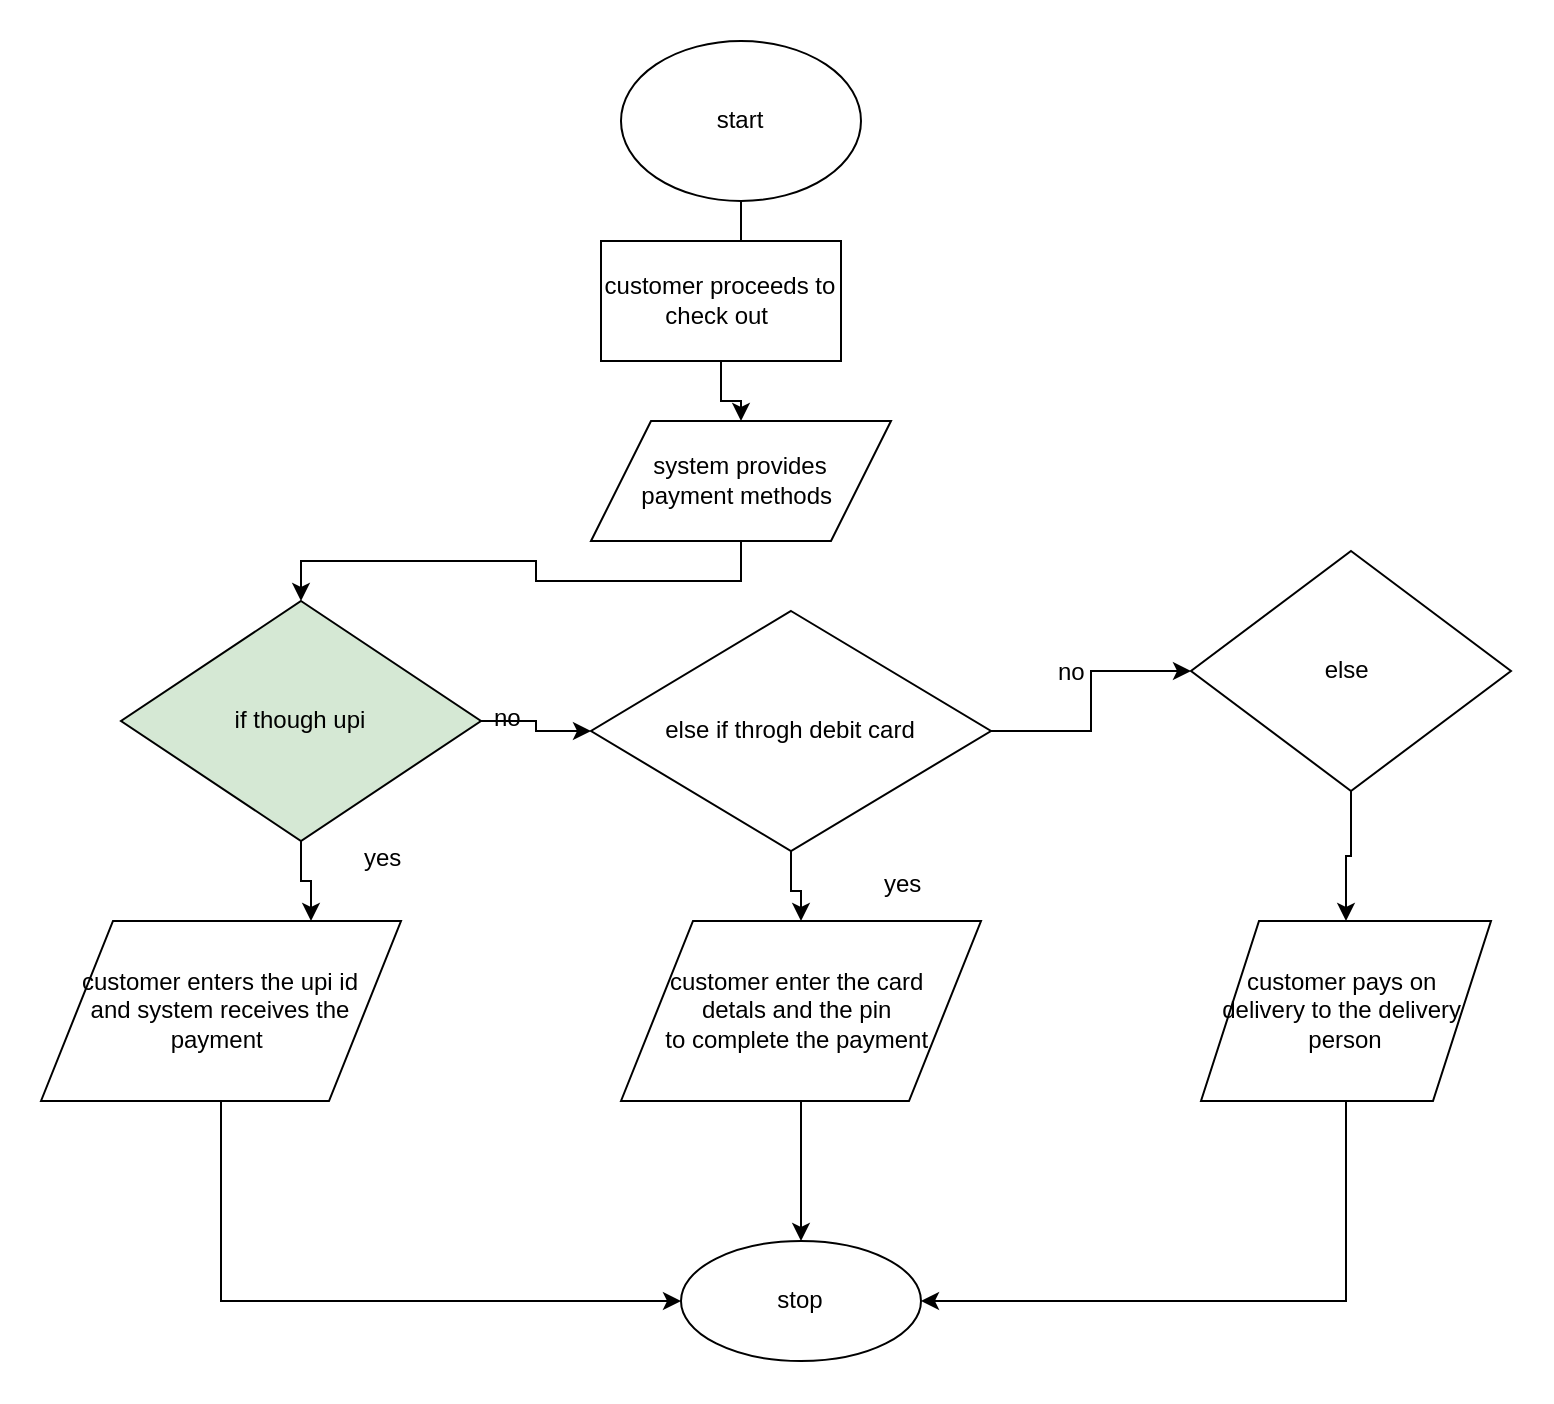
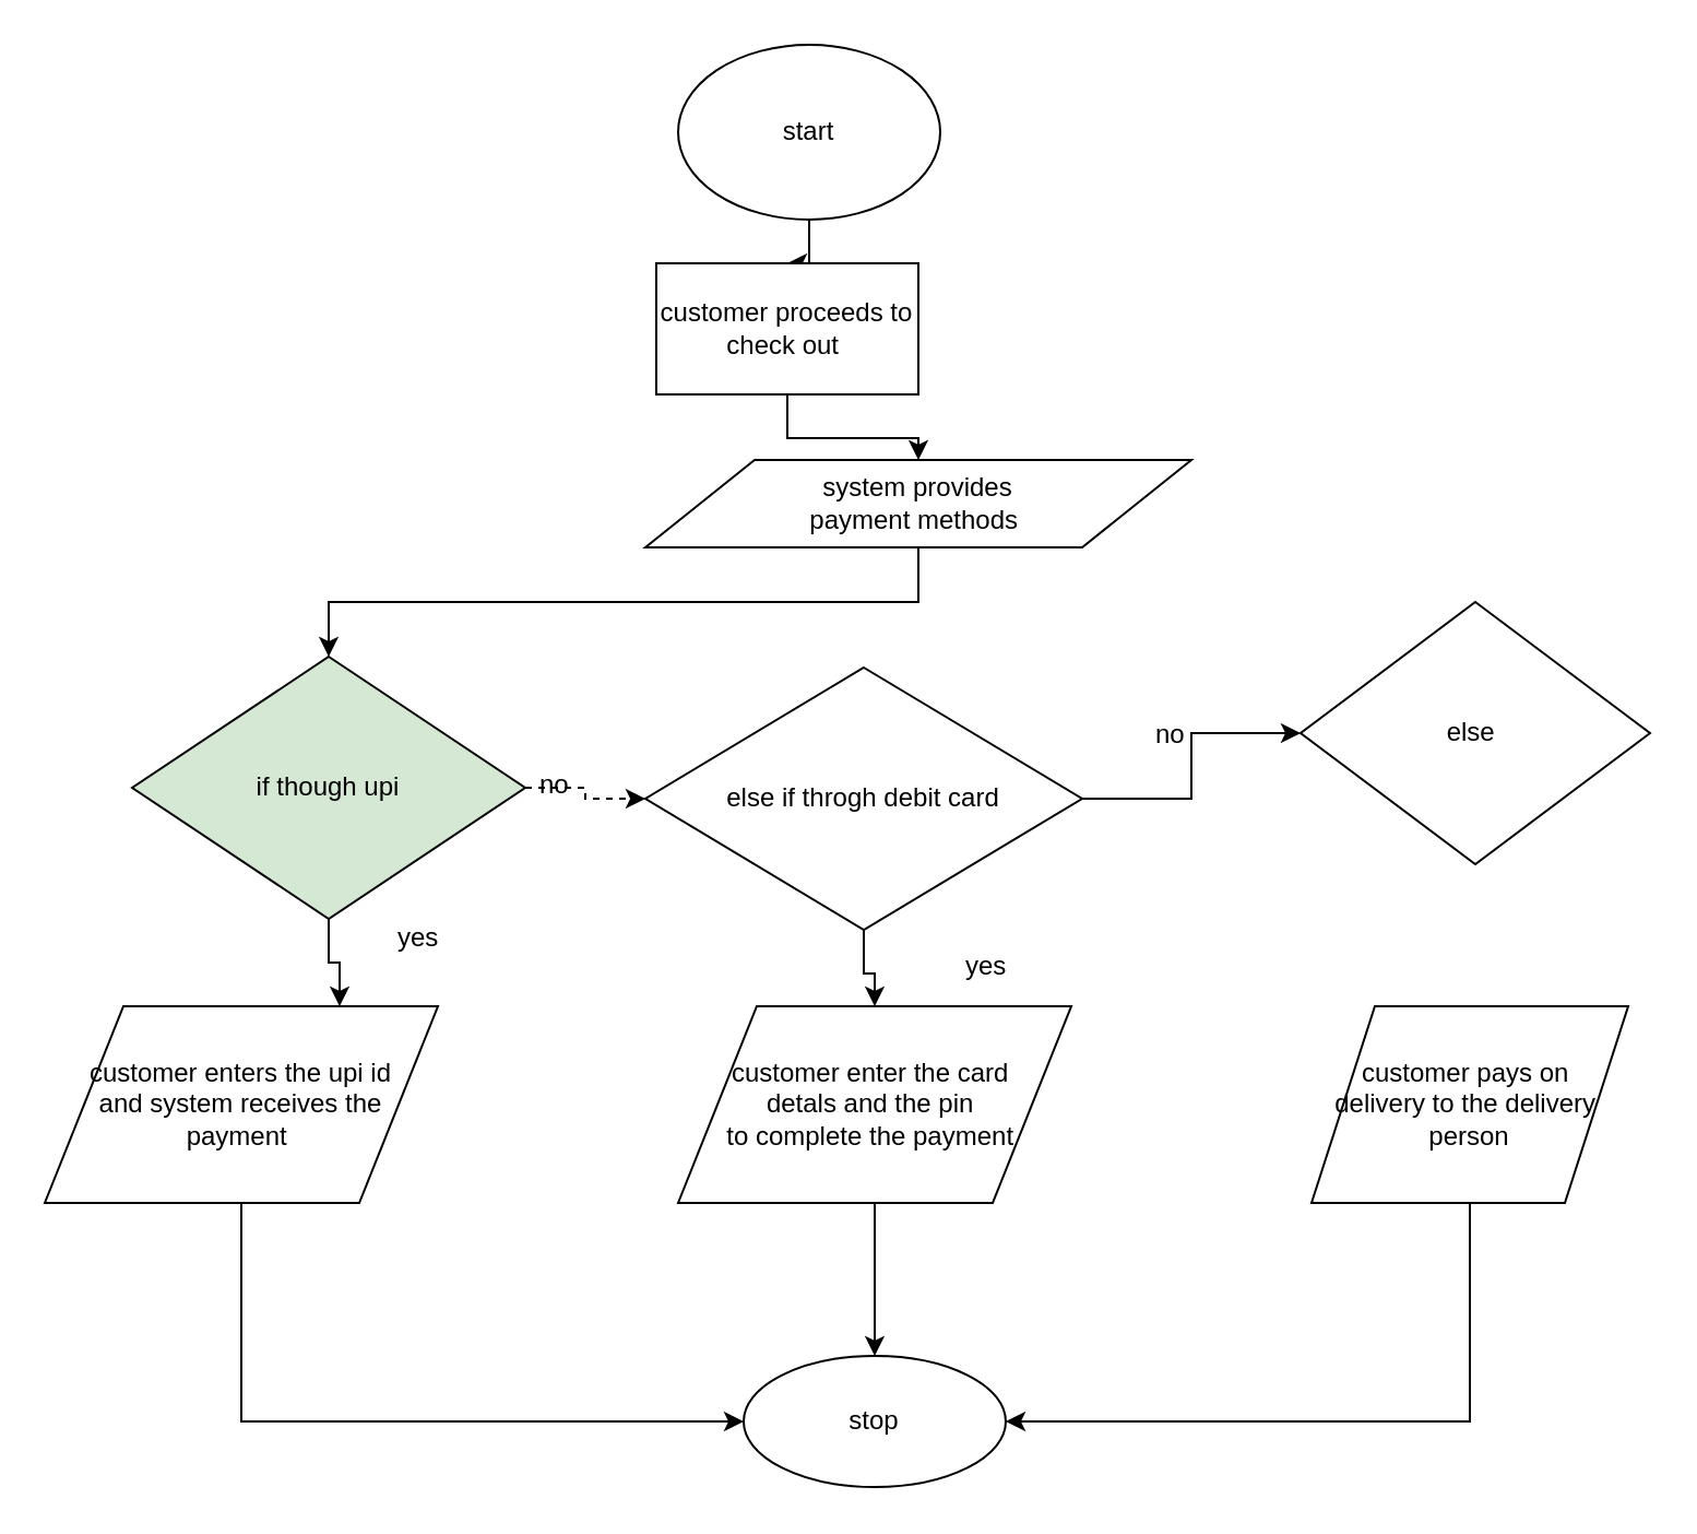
- <mxCell id="2" style="edgeStyle=orthogonalEdgeStyle;rounded=0;orthogonalLoop=1;jettySize=auto;html=1;exitX=0.5;exitY=1;exitDx=0;exitDy=0;endArrow=none;" edge="1" parent="1" source="3" target="5"><mxGeometry relative="1" as="geometry" /></mxCell>
+ <mxCell id="2" style="edgeStyle=orthogonalEdgeStyle;rounded=0;orthogonalLoop=1;jettySize=auto;html=1;exitX=0.5;exitY=1;exitDx=0;exitDy=0;" edge="1" parent="1" source="3" target="5"><mxGeometry relative="1" as="geometry" /></mxCell>
- <mxCell id="7" value="system provides&lt;br&gt;payment methods&amp;nbsp;" style="shape=parallelogram;perimeter=parallelogramPerimeter;whiteSpace=wrap;html=1;" vertex="1" parent="1"><mxGeometry x="295" y="210" width="150" height="60" as="geometry" /></mxCell>
+ <mxCell id="7" value="system provides&lt;br&gt;payment methods&amp;nbsp;" style="shape=parallelogram;perimeter=parallelogramPerimeter;whiteSpace=wrap;html=1;" vertex="1" parent="1"><mxGeometry x="295" y="210" width="250" height="40" as="geometry" /></mxCell>
- <mxCell id="8" style="edgeStyle=orthogonalEdgeStyle;rounded=0;orthogonalLoop=1;jettySize=auto;html=1;exitX=1;exitY=0.5;exitDx=0;exitDy=0;entryX=0;entryY=0.5;entryDx=0;entryDy=0;" edge="1" parent="1" source="10" target="13"><mxGeometry relative="1" as="geometry" /></mxCell>
+ <mxCell id="8" style="edgeStyle=orthogonalEdgeStyle;rounded=0;orthogonalLoop=1;jettySize=auto;html=1;exitX=1;exitY=0.5;exitDx=0;exitDy=0;entryX=0;entryY=0.5;entryDx=0;entryDy=0;dashed=1;" edge="1" parent="1" source="10" target="13"><mxGeometry relative="1" as="geometry" /></mxCell>
- <mxCell id="14" style="edgeStyle=orthogonalEdgeStyle;rounded=0;orthogonalLoop=1;jettySize=auto;html=1;exitX=0.5;exitY=1;exitDx=0;exitDy=0;" edge="1" parent="1" source="15" target="21"><mxGeometry relative="1" as="geometry" /></mxCell>
